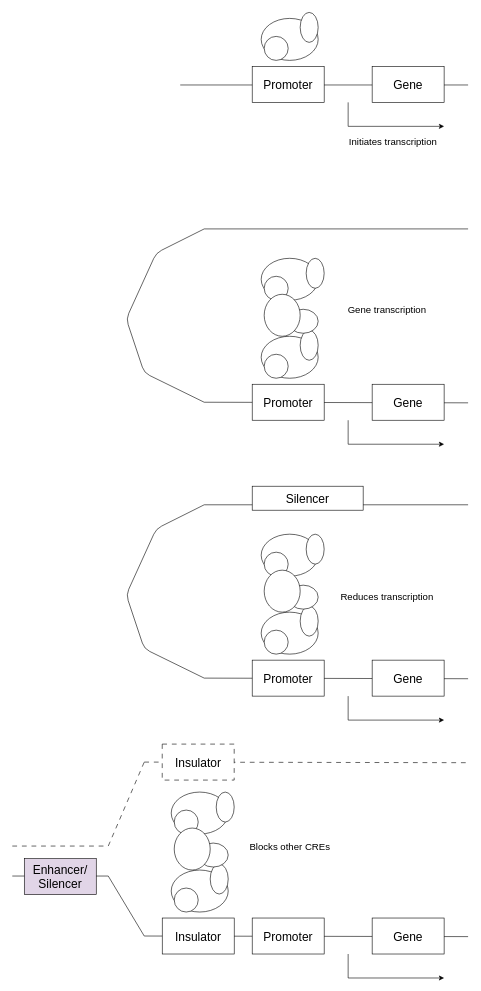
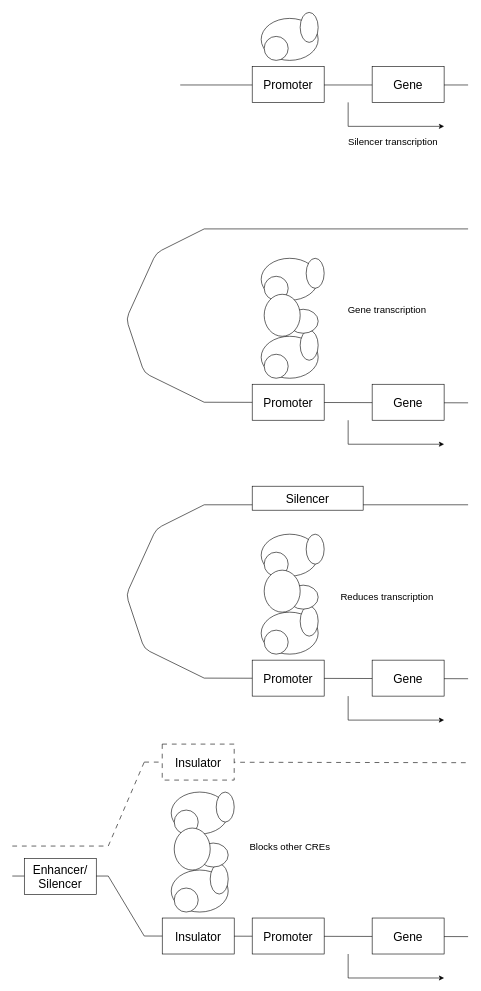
- <mxCell id="9" value="Initiates transcription" style="text;html=1;align=center;verticalAlign=middle;whiteSpace=wrap;rounded=0;fontSize=16;" vertex="1" parent="1"><mxGeometry x="530" y="220" width="250" height="30" as="geometry" /></mxCell>
+ <mxCell id="9" value="Silencer transcription" style="text;html=1;align=center;verticalAlign=middle;whiteSpace=wrap;rounded=0;fontSize=16;" vertex="1" parent="1"><mxGeometry x="530" y="220" width="250" height="30" as="geometry" /></mxCell>
- <mxCell id="60" value="Enhancer/&lt;br&gt;Silencer" style="rounded=0;whiteSpace=wrap;html=1;fontSize=20;fillColor=#e1d5e7;" vertex="1" parent="1"><mxGeometry x="40" y="1431" width="120" height="60" as="geometry" /></mxCell>
+ <mxCell id="60" value="Enhancer/&lt;br&gt;Silencer" style="rounded=0;whiteSpace=wrap;html=1;fontSize=20;" vertex="1" parent="1"><mxGeometry x="40" y="1431" width="120" height="60" as="geometry" /></mxCell>
